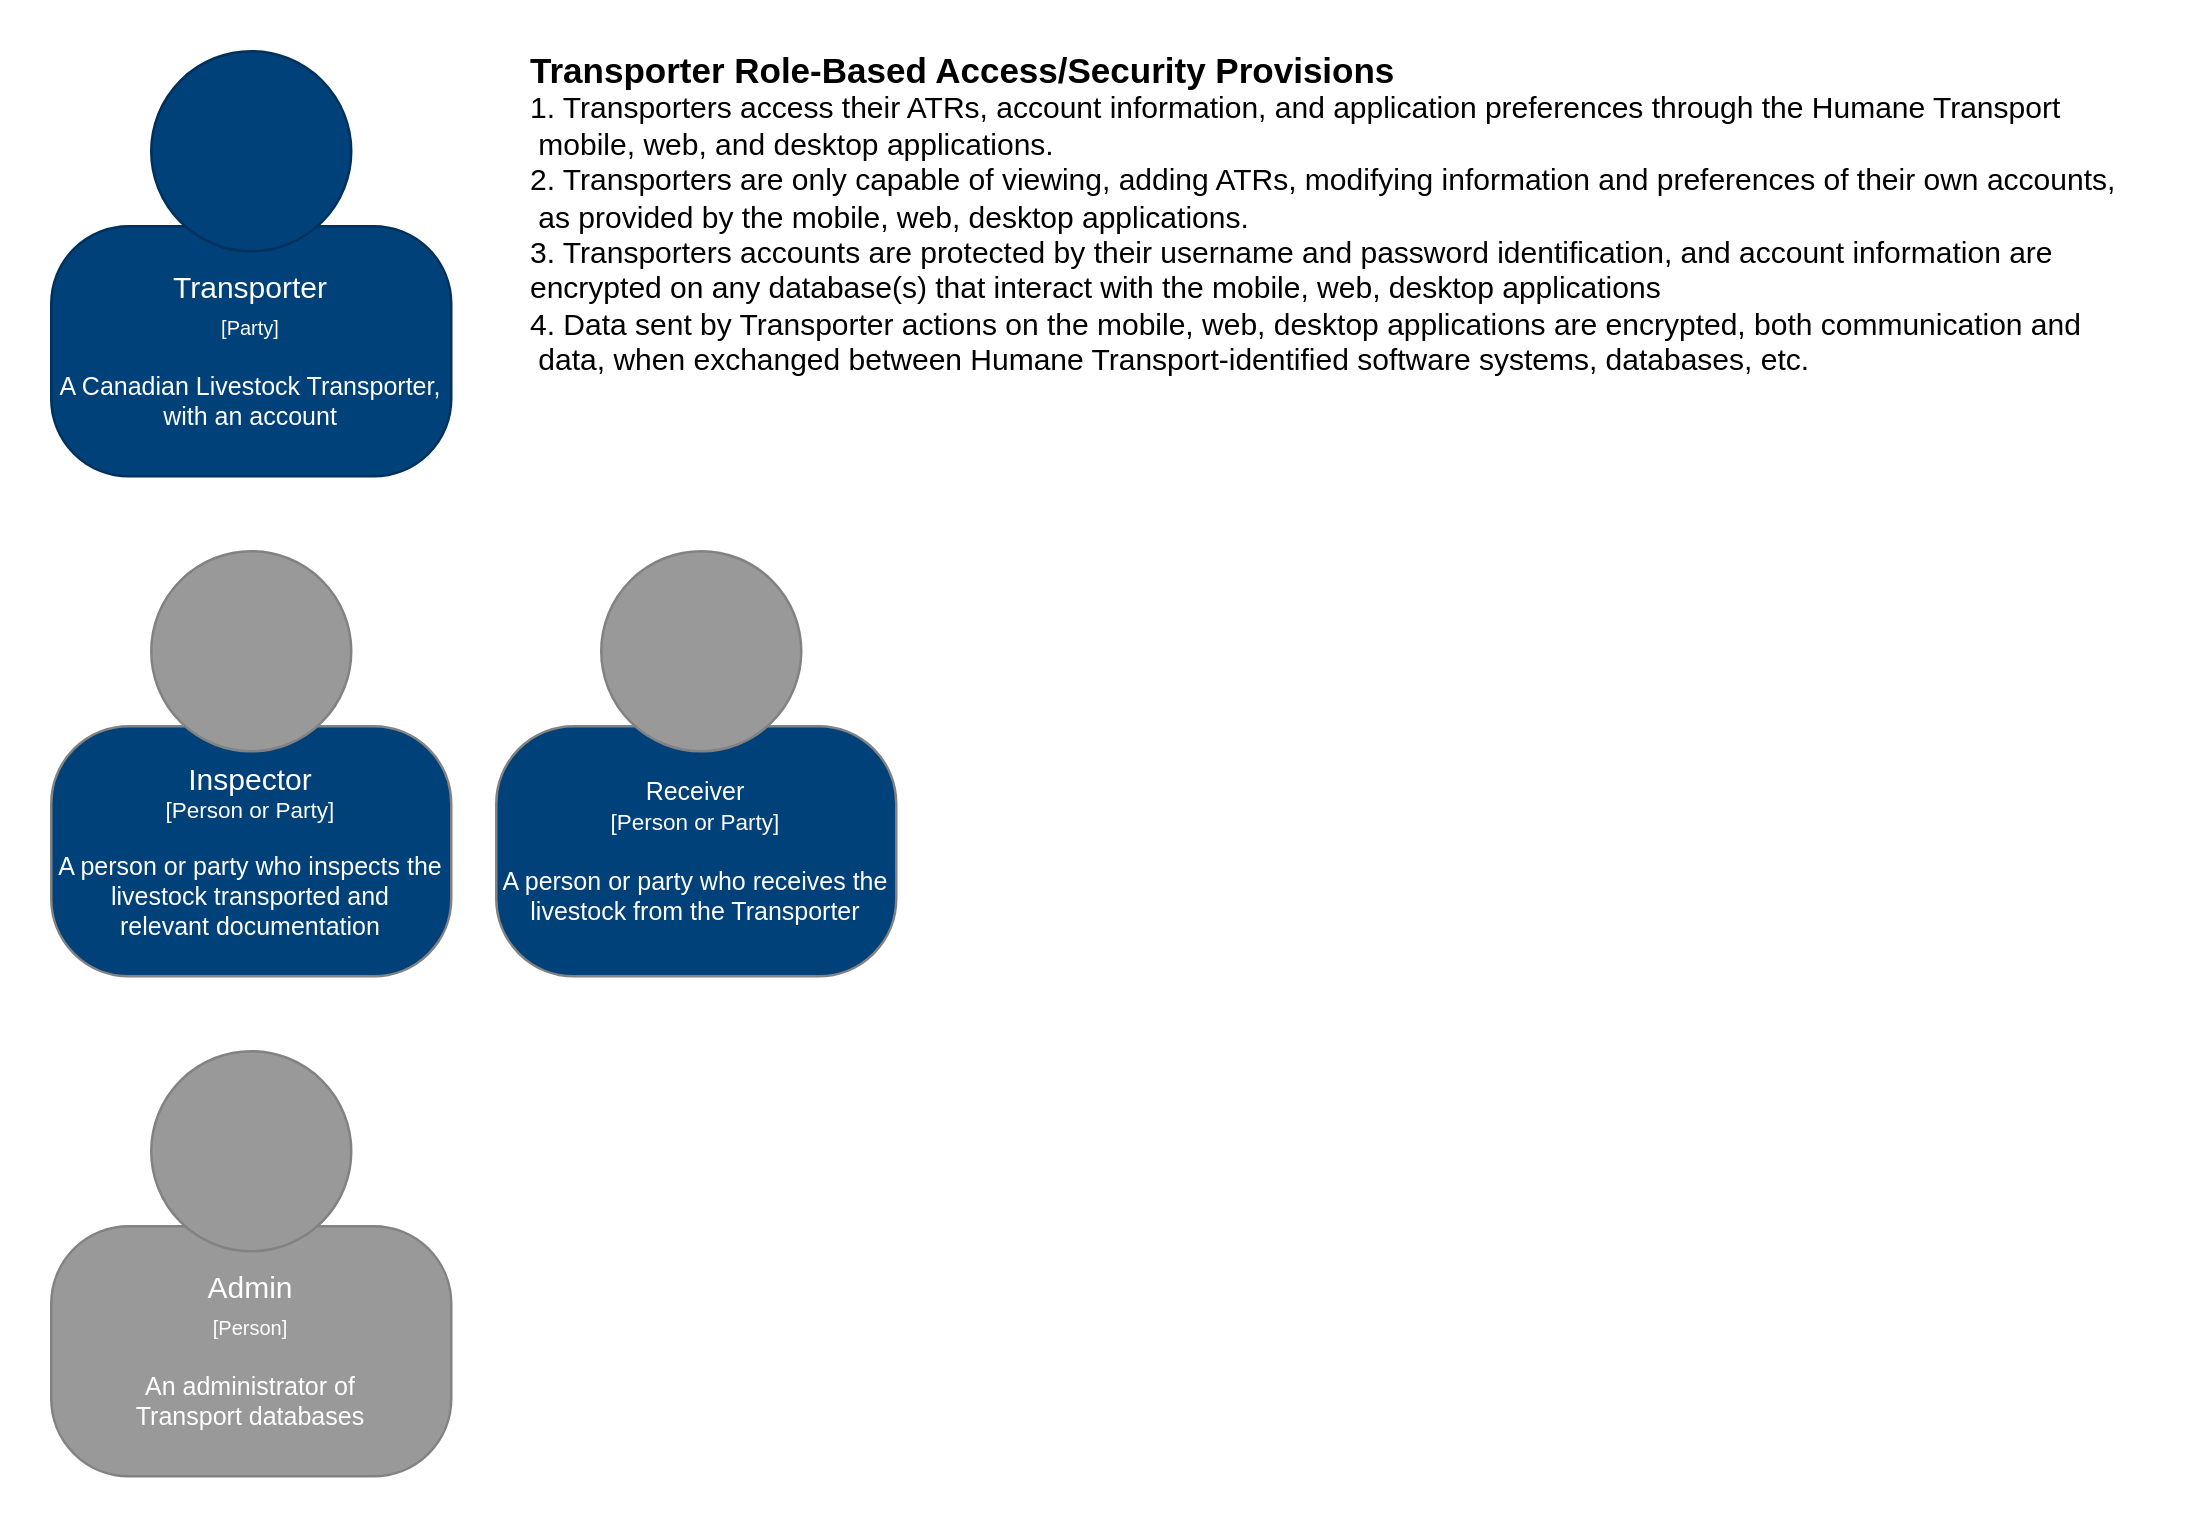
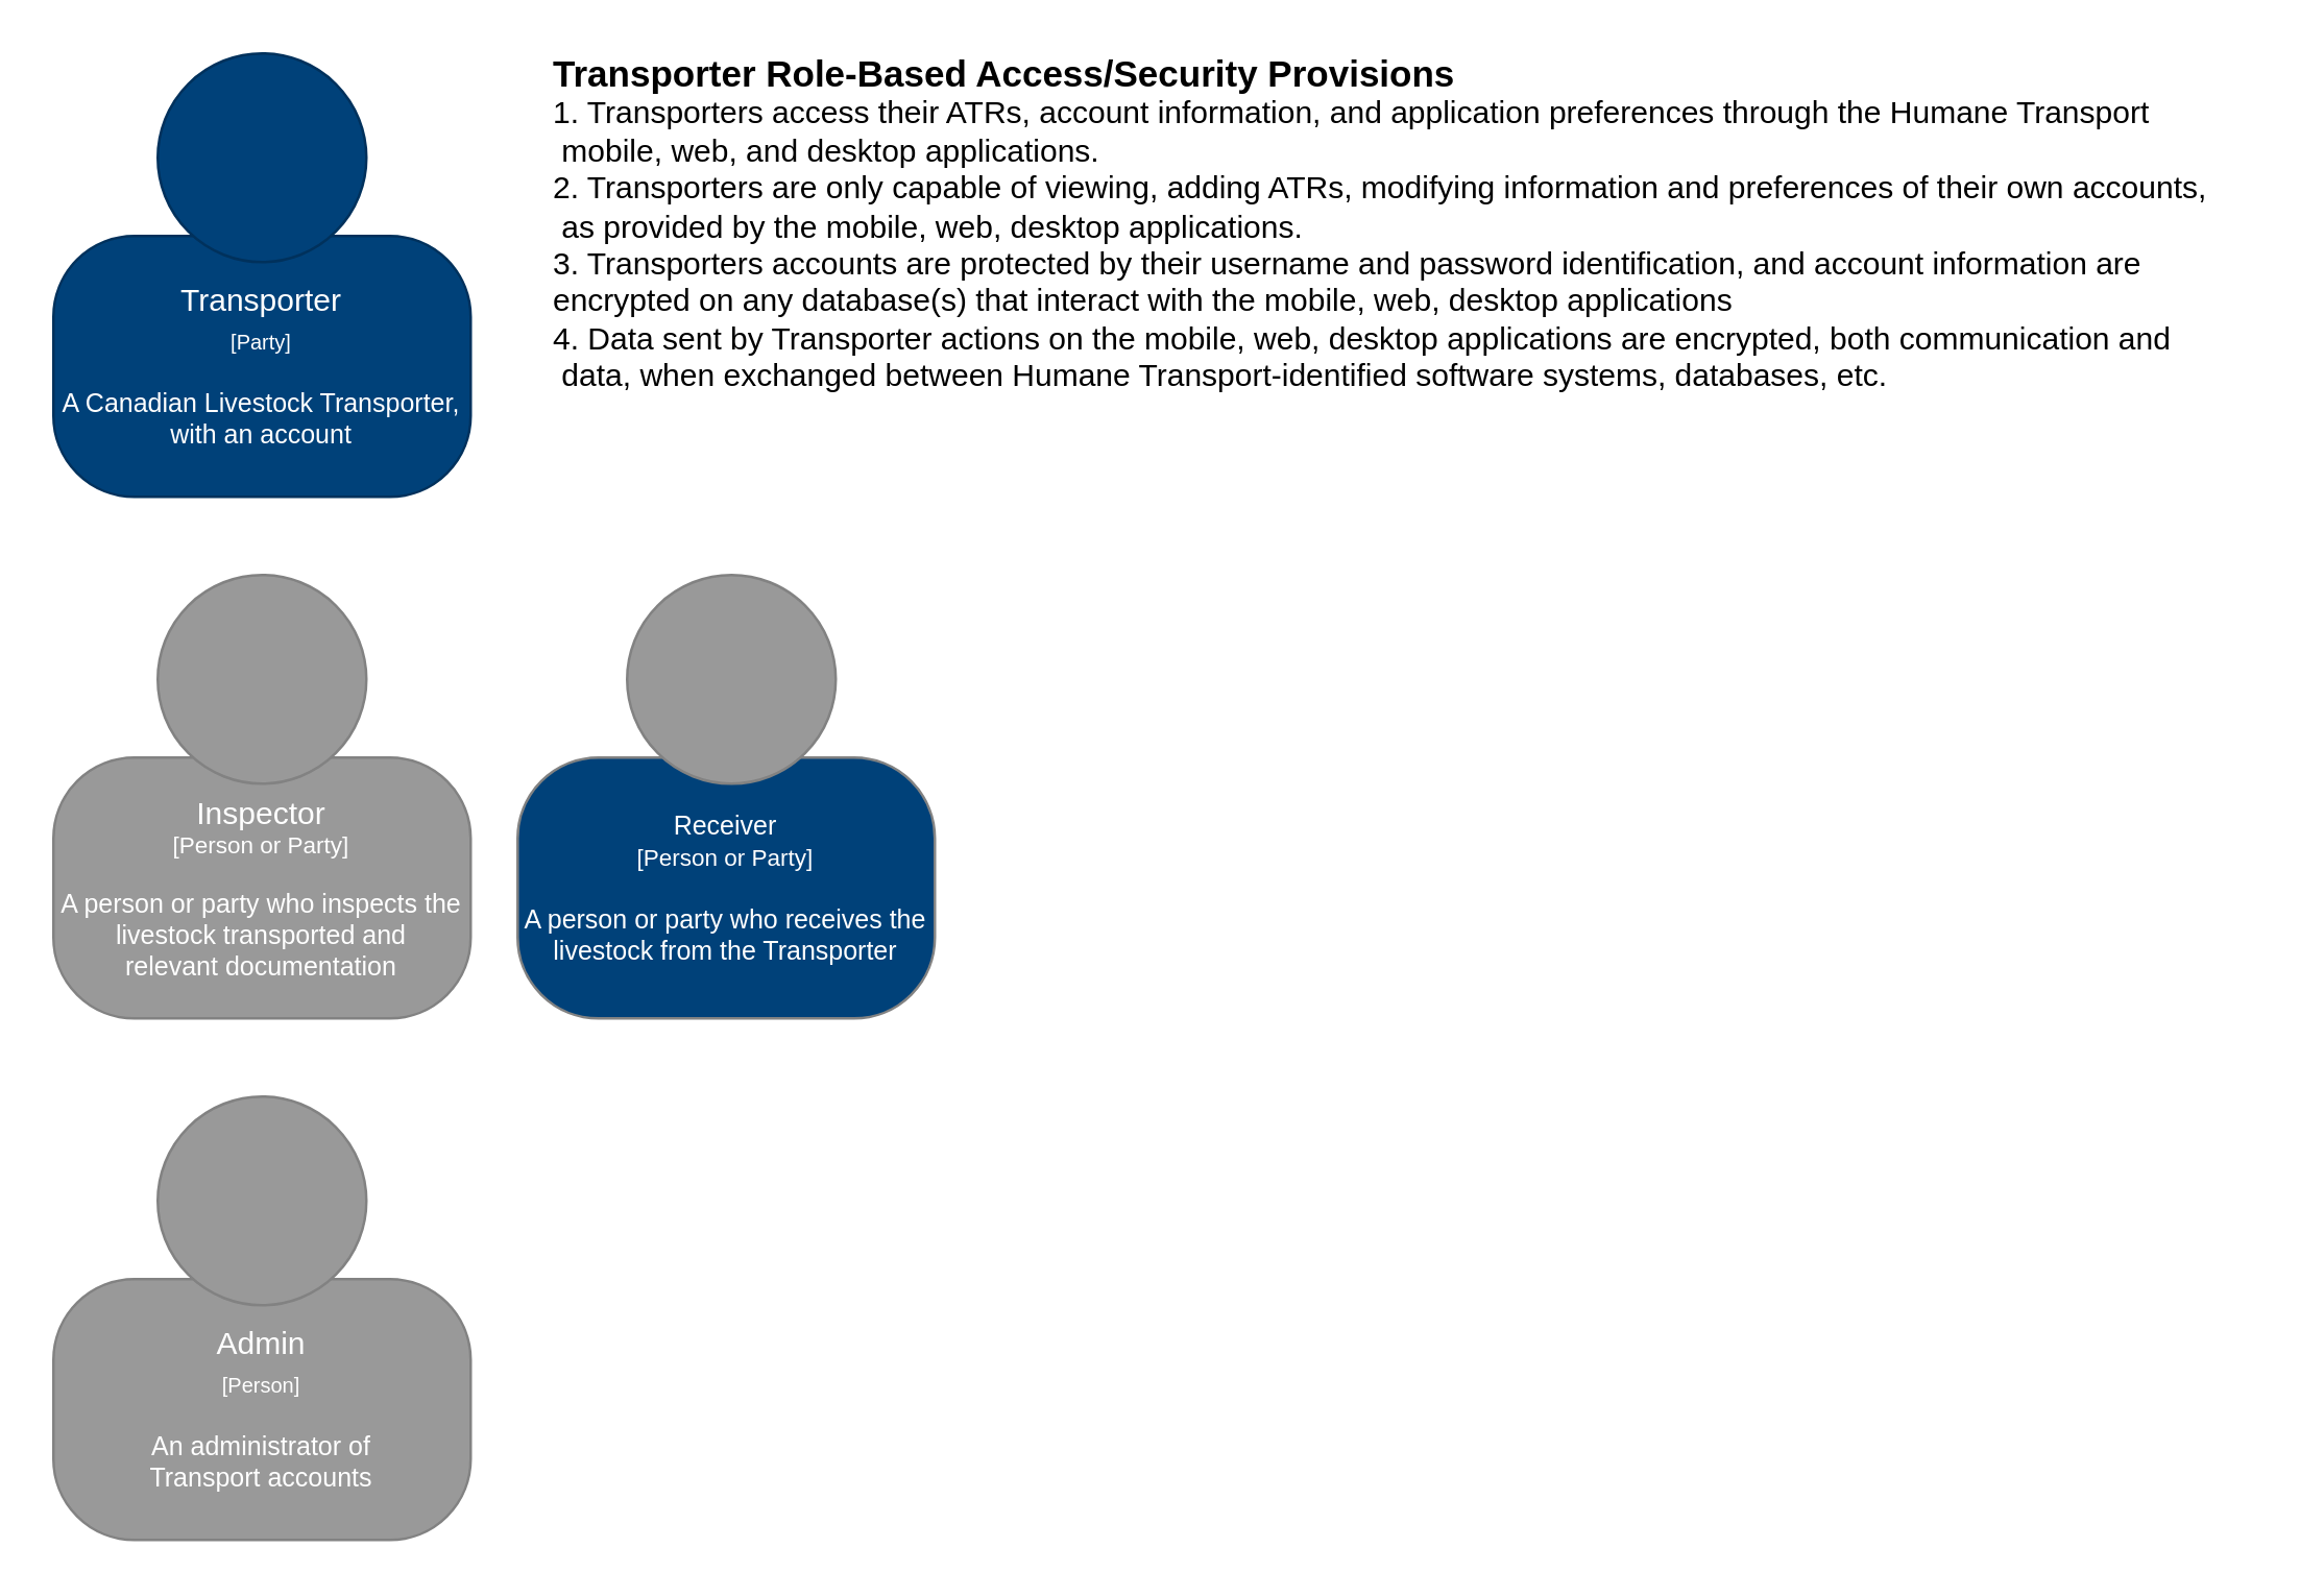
- <mxCell id="7" value="&lt;div style=&quot;font-size: 9px&quot;&gt;&lt;font color=&quot;#ffffff&quot; style=&quot;font-size: 9px&quot;&gt;&lt;font style=&quot;font-size: 12px&quot;&gt;Inspector&lt;/font&gt;&lt;br&gt;&lt;span&gt;[Person or Party]&lt;/span&gt;&lt;br&gt;&lt;br&gt;&lt;/font&gt;&lt;/div&gt;&lt;div style=&quot;font-size: 10px&quot;&gt;&lt;font color=&quot;#ffffff&quot; style=&quot;font-size: 10px&quot;&gt;A person or party who inspects the&lt;br&gt;livestock transported and&lt;br&gt;relevant documentation&lt;/font&gt;&lt;br&gt;&lt;/div&gt;" style="rounded=1;whiteSpace=wrap;html=1;strokeColor=#828282;fillColor=#004179;fontColor=#000000;arcSize=31;" vertex="1" parent="6"><mxGeometry y="70" width="160" height="100" as="geometry" /></mxCell>
+ <mxCell id="7" value="&lt;div style=&quot;font-size: 9px&quot;&gt;&lt;font color=&quot;#ffffff&quot; style=&quot;font-size: 9px&quot;&gt;&lt;font style=&quot;font-size: 12px&quot;&gt;Inspector&lt;/font&gt;&lt;br&gt;&lt;span&gt;[Person or Party]&lt;/span&gt;&lt;br&gt;&lt;br&gt;&lt;/font&gt;&lt;/div&gt;&lt;div style=&quot;font-size: 10px&quot;&gt;&lt;font color=&quot;#ffffff&quot; style=&quot;font-size: 10px&quot;&gt;A person or party who inspects the&lt;br&gt;livestock transported and&lt;br&gt;relevant documentation&lt;/font&gt;&lt;br&gt;&lt;/div&gt;" style="rounded=1;whiteSpace=wrap;html=1;strokeColor=#828282;fillColor=#999999;fontColor=#000000;arcSize=31;" vertex="1" parent="6"><mxGeometry y="70" width="160" height="100" as="geometry" /></mxCell>
- <mxCell id="13" value="&lt;div&gt;&lt;font color=&quot;#ffffff&quot;&gt;Admin&lt;br&gt;&lt;font style=&quot;font-size: 8px&quot;&gt;[Person]&lt;/font&gt;&lt;/font&gt;&lt;/div&gt;&lt;div style=&quot;font-size: 10px&quot;&gt;&lt;font color=&quot;#ffffff&quot; style=&quot;font-size: 10px&quot;&gt;&lt;span style=&quot;font-size: 8px&quot;&gt;&lt;br&gt;&lt;/span&gt;An administrator of&lt;br&gt;Transport databases&lt;/font&gt;&lt;br&gt;&lt;/div&gt;" style="rounded=1;whiteSpace=wrap;html=1;strokeColor=#828282;fillColor=#999999;fontColor=#000000;arcSize=31;" vertex="1" parent="12"><mxGeometry y="70" width="160" height="100" as="geometry" /></mxCell>
+ <mxCell id="13" value="&lt;div&gt;&lt;font color=&quot;#ffffff&quot;&gt;Admin&lt;br&gt;&lt;font style=&quot;font-size: 8px&quot;&gt;[Person]&lt;/font&gt;&lt;/font&gt;&lt;/div&gt;&lt;div style=&quot;font-size: 10px&quot;&gt;&lt;font color=&quot;#ffffff&quot; style=&quot;font-size: 10px&quot;&gt;&lt;span style=&quot;font-size: 8px&quot;&gt;&lt;br&gt;&lt;/span&gt;An administrator of&lt;br&gt;Transport accounts&lt;/font&gt;&lt;br&gt;&lt;/div&gt;" style="rounded=1;whiteSpace=wrap;html=1;strokeColor=#828282;fillColor=#999999;fontColor=#000000;arcSize=31;" vertex="1" parent="12"><mxGeometry y="70" width="160" height="100" as="geometry" /></mxCell>
